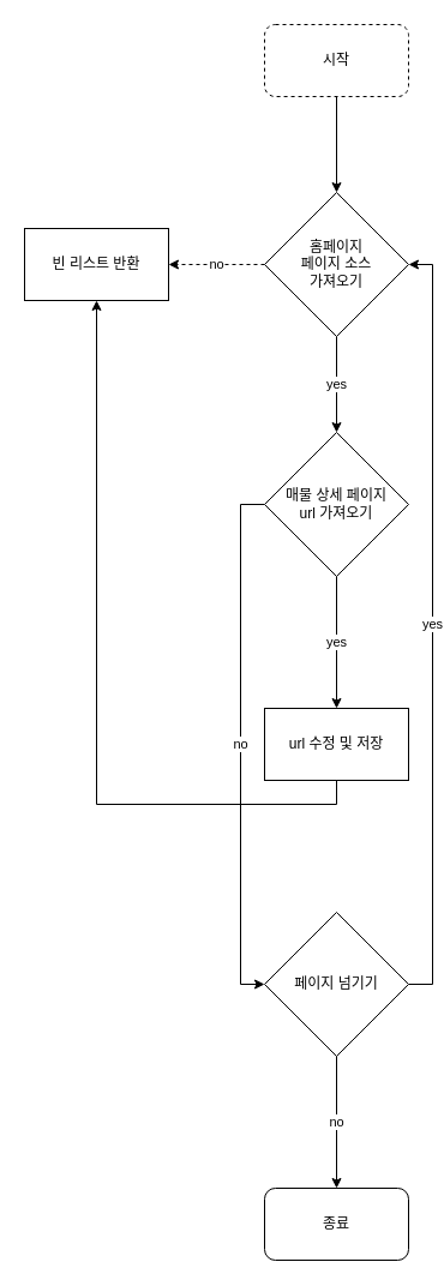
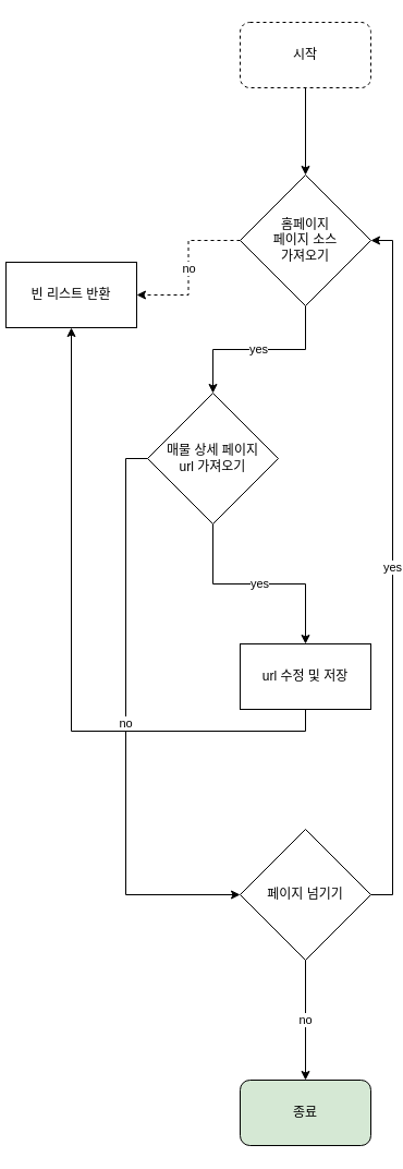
- <mxCell id="6" value="빈 리스트 반환" style="whiteSpace=wrap;html=1;rounded=0;" vertex="1" parent="1"><mxGeometry x="20" y="190" width="120" height="60" as="geometry" /></mxCell>
+ <mxCell id="6" value="빈 리스트 반환" style="whiteSpace=wrap;html=1;rounded=0;" vertex="1" parent="1"><mxGeometry x="5" y="240" width="120" height="60" as="geometry" /></mxCell>
- <mxCell id="9" value="매물 상세 페이지&lt;br&gt;url 가져오기" style="rhombus;whiteSpace=wrap;html=1;rounded=0;" vertex="1" parent="1"><mxGeometry x="220" y="360" width="120" height="120" as="geometry" /></mxCell>
+ <mxCell id="9" value="매물 상세 페이지&lt;br&gt;url 가져오기" style="rhombus;whiteSpace=wrap;html=1;rounded=0;" vertex="1" parent="1"><mxGeometry x="135" y="360" width="120" height="120" as="geometry" /></mxCell>
- <mxCell id="16" value="종료" style="rounded=1;whiteSpace=wrap;html=1;" vertex="1" parent="1"><mxGeometry x="220" y="990" width="120" height="60" as="geometry" /></mxCell>
+ <mxCell id="16" value="종료" style="rounded=1;whiteSpace=wrap;html=1;fillColor=#d5e8d4;" vertex="1" parent="1"><mxGeometry x="220" y="990" width="120" height="60" as="geometry" /></mxCell>
